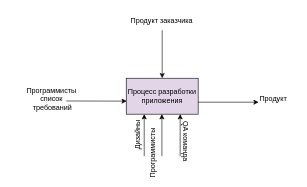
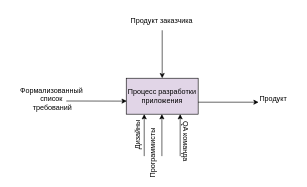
- <mxCell id="10" value="Программисты&lt;br&gt;список&lt;br&gt;&amp;nbsp;требований" style="text;html=1;resizable=0;autosize=1;align=center;verticalAlign=middle;points=[];fillColor=none;strokeColor=none;rounded=0;" parent="1" vertex="1"><mxGeometry x="20" y="135" width="130" height="60" as="geometry" /></mxCell>
+ <mxCell id="10" value="Формализованный&lt;br&gt;список&lt;br&gt;&amp;nbsp;требований" style="text;html=1;resizable=0;autosize=1;align=center;verticalAlign=middle;points=[];fillColor=none;strokeColor=none;rounded=0;" parent="1" vertex="1"><mxGeometry x="20" y="135" width="130" height="60" as="geometry" /></mxCell>
